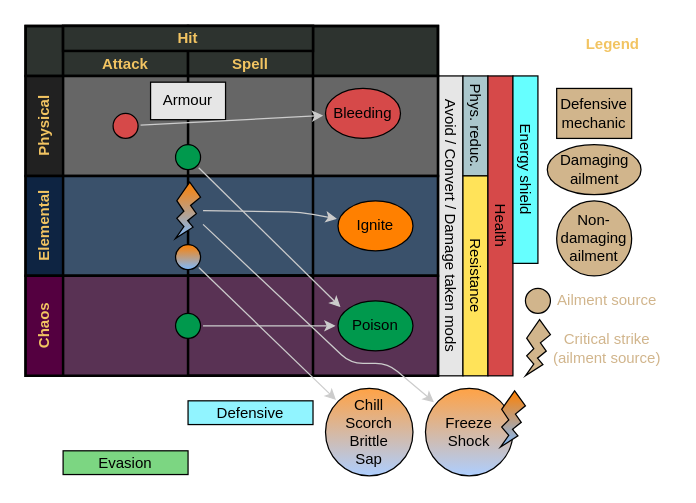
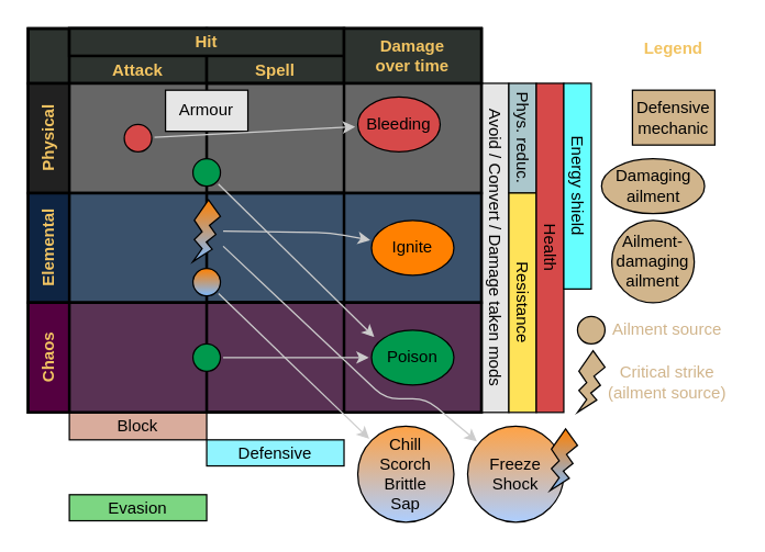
+ <mxCell id="11" value="&lt;font color=&quot;#f2c462&quot;&gt;Damage&lt;br&gt;over time&lt;/font&gt;" style="swimlane;connectable=0;startSize=48;html=1;whiteSpace=wrap;collapsible=0;recursiveResize=0;expand=0;pointerEvents=0;strokeWidth=2;fillColor=#2D332F;" parent="7" vertex="1"><mxGeometry x="230" width="100" height="40" as="geometry" /></mxCell>
- <mxCell id="40" value="Defensive&lt;br&gt;mechanic" style="rounded=0;whiteSpace=wrap;html=1;strokeColor=#000000;fillColor=#D1B58C;" vertex="1" parent="1"><mxGeometry x="445" y="70" width="60" height="40" as="geometry" /></mxCell>
+ <mxCell id="40" value="Defensive&lt;br&gt;mechanic" style="rounded=0;whiteSpace=wrap;html=1;strokeColor=#000000;fillColor=#D1B58C;" vertex="1" parent="1"><mxGeometry x="460" y="65" width="60" height="40" as="geometry" /></mxCell>
- <mxCell id="56" value="Non-&lt;br&gt;damaging&lt;br&gt;ailment" style="ellipse;whiteSpace=wrap;html=1;glass=0;strokeColor=#000000;strokeWidth=1;fillColor=#D1B58C;" vertex="1" parent="1"><mxGeometry x="445" y="160" width="60" height="60" as="geometry" /></mxCell>
+ <mxCell id="56" value="Ailment-&lt;br&gt;damaging&lt;br&gt;ailment" style="ellipse;whiteSpace=wrap;html=1;glass=0;strokeColor=#000000;strokeWidth=1;fillColor=#D1B58C;" vertex="1" parent="1"><mxGeometry x="445" y="160" width="60" height="60" as="geometry" /></mxCell>
+ <mxCell id="5" value="&lt;span&gt;Block&lt;/span&gt;" style="rounded=0;whiteSpace=wrap;html=1;strokeColor=#000000;fillColor=#D9AC9C;fontStyle=0" parent="1" vertex="1"><mxGeometry x="50" y="300" width="100" height="20" as="geometry" /></mxCell>
